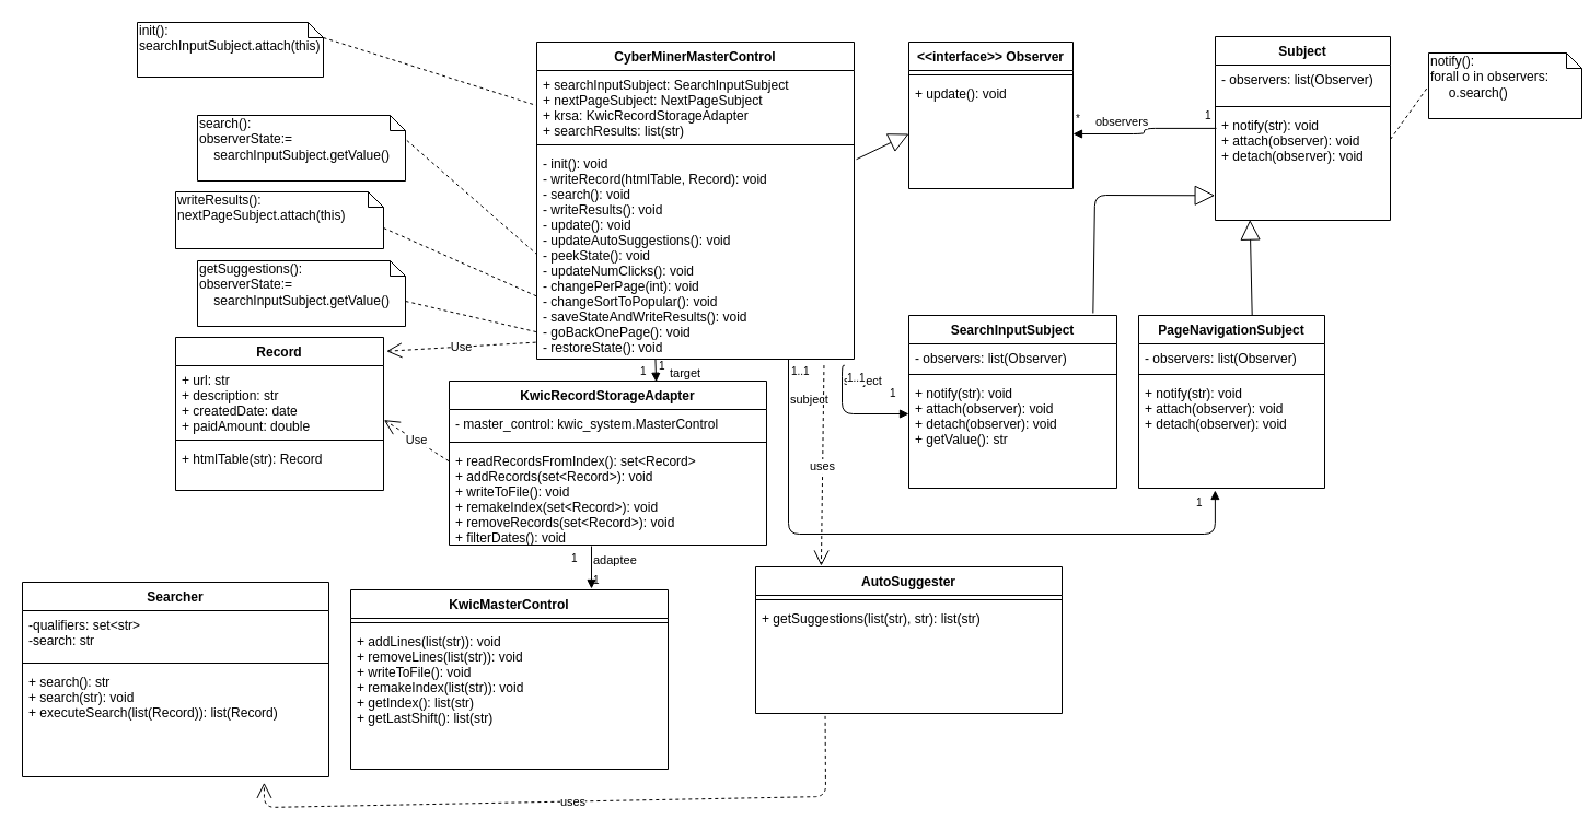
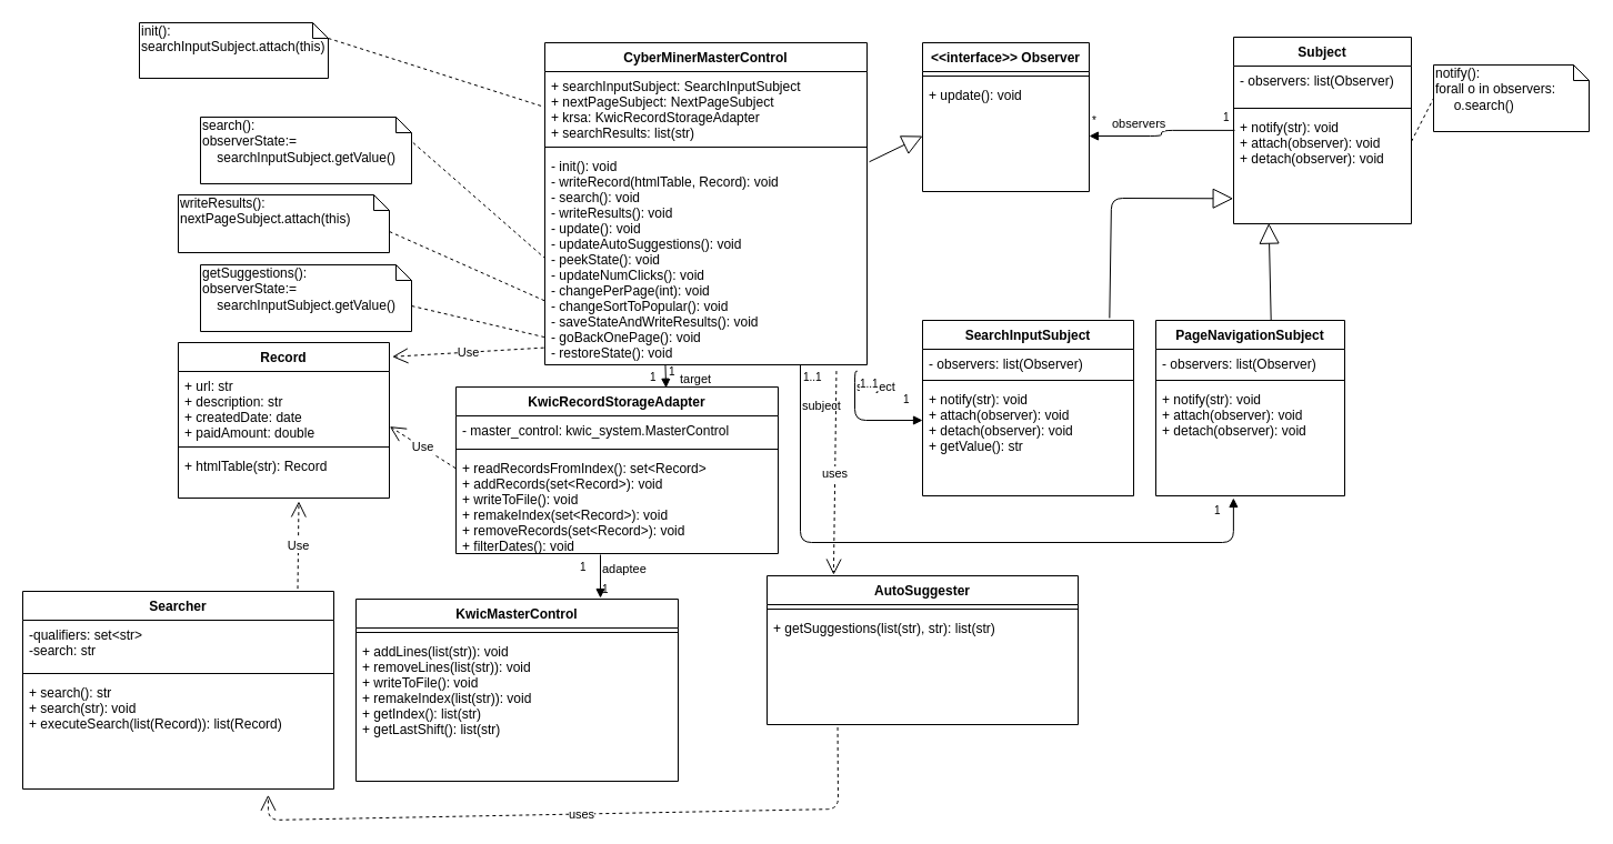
- <mxCell id="24" value="notify():&lt;br&gt;forall o in observers:&lt;br&gt;&amp;nbsp; &amp;nbsp; &amp;nbsp;o.search()" style="shape=note;whiteSpace=wrap;html=1;size=14;verticalAlign=top;align=left;spacingTop=-6;" vertex="1" parent="1"><mxGeometry x="1305" y="48" width="140" height="60" as="geometry" /></mxCell>
+ <mxCell id="24" value="notify():&lt;br&gt;forall o in observers:&lt;br&gt;&amp;nbsp; &amp;nbsp; &amp;nbsp;o.search()" style="shape=note;whiteSpace=wrap;html=1;size=14;verticalAlign=top;align=left;spacingTop=-6;" vertex="1" parent="1"><mxGeometry x="1290" y="58" width="140" height="60" as="geometry" /></mxCell>
+ <mxCell id="61" value="Use" style="endArrow=open;endSize=12;dashed=1;html=1;exitX=0.884;exitY=-0.013;exitDx=0;exitDy=0;entryX=0.571;entryY=1.07;entryDx=0;entryDy=0;entryPerimeter=0;exitPerimeter=0;" edge="1" parent="1" source="16" target="15"><mxGeometry width="160" relative="1" as="geometry"><mxPoint x="150" y="508" as="sourcePoint" /><mxPoint x="310" y="508" as="targetPoint" /></mxGeometry></mxCell>
